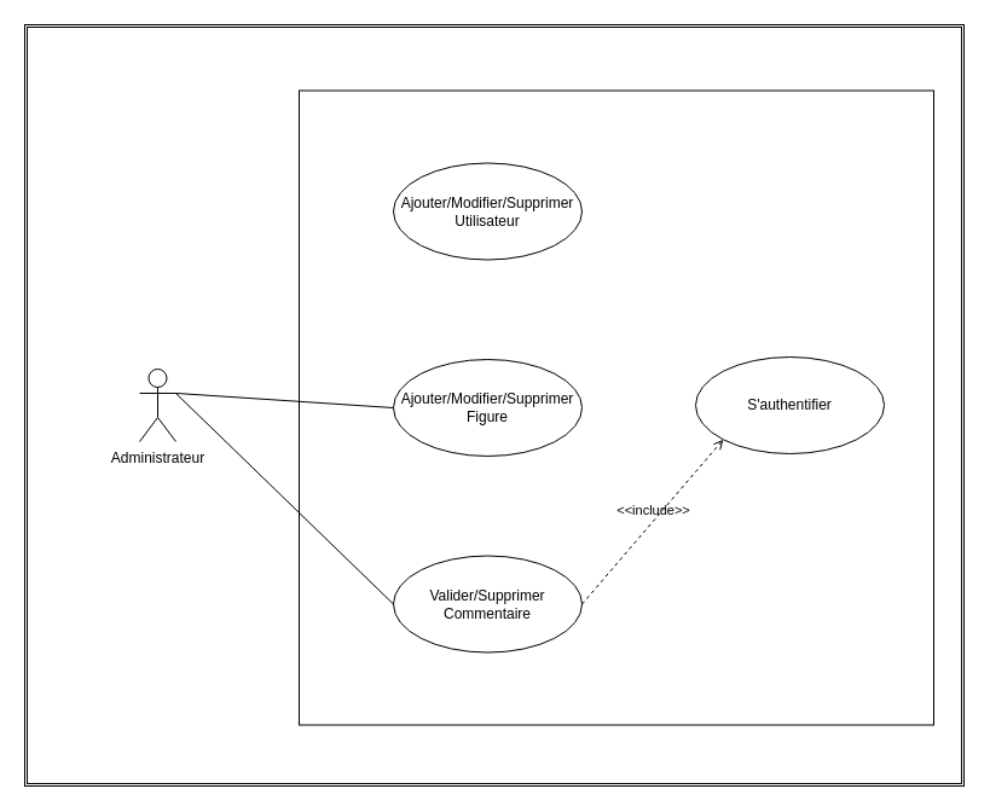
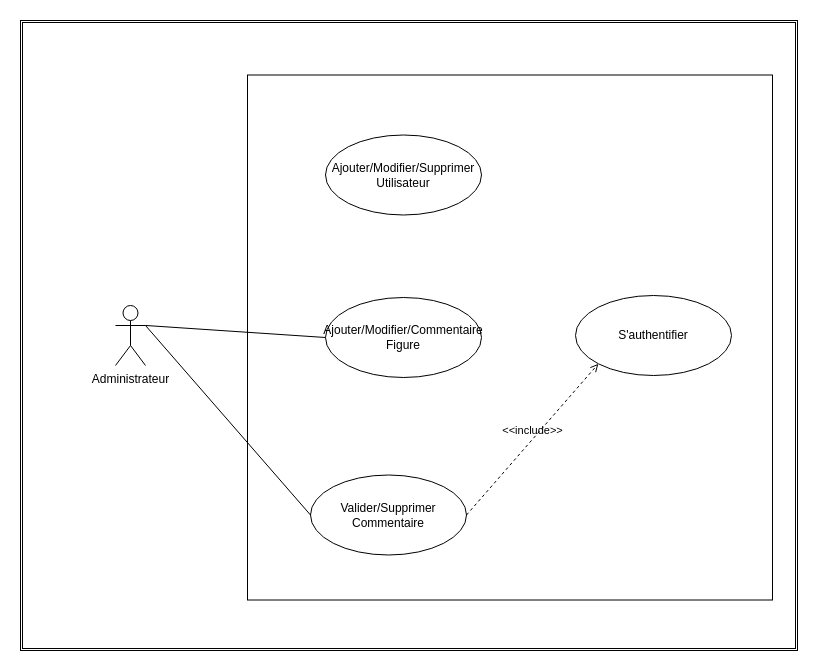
- <mxCell id="6" value="&lt;div&gt;Ajouter/Modifier/Supprimer&lt;/div&gt;&lt;div&gt;Figure&lt;br&gt;&lt;/div&gt;" style="ellipse;whiteSpace=wrap;html=1;fillColor=#FFFFFF;" parent="1" vertex="1"><mxGeometry x="325" y="297" width="156" height="80" as="geometry" /></mxCell>
+ <mxCell id="6" value="&lt;div&gt;Ajouter/Modifier/Commentaire&lt;/div&gt;&lt;div&gt;Figure&lt;br&gt;&lt;/div&gt;" style="ellipse;whiteSpace=wrap;html=1;fillColor=#FFFFFF;" parent="1" vertex="1"><mxGeometry x="325" y="297" width="156" height="80" as="geometry" /></mxCell>
- <mxCell id="7" value="&lt;div&gt;Valider/Supprimer&lt;/div&gt;&lt;div&gt;Commentaire&lt;br&gt;&lt;/div&gt;" style="ellipse;whiteSpace=wrap;html=1;fillColor=#FFFFFF;" parent="1" vertex="1"><mxGeometry x="325" y="459.5" width="156" height="80" as="geometry" /></mxCell>
+ <mxCell id="7" value="&lt;div&gt;Valider/Supprimer&lt;/div&gt;&lt;div&gt;Commentaire&lt;br&gt;&lt;/div&gt;" style="ellipse;whiteSpace=wrap;html=1;fillColor=#FFFFFF;" parent="1" vertex="1"><mxGeometry x="310" y="474.5" width="156" height="80" as="geometry" /></mxCell>
